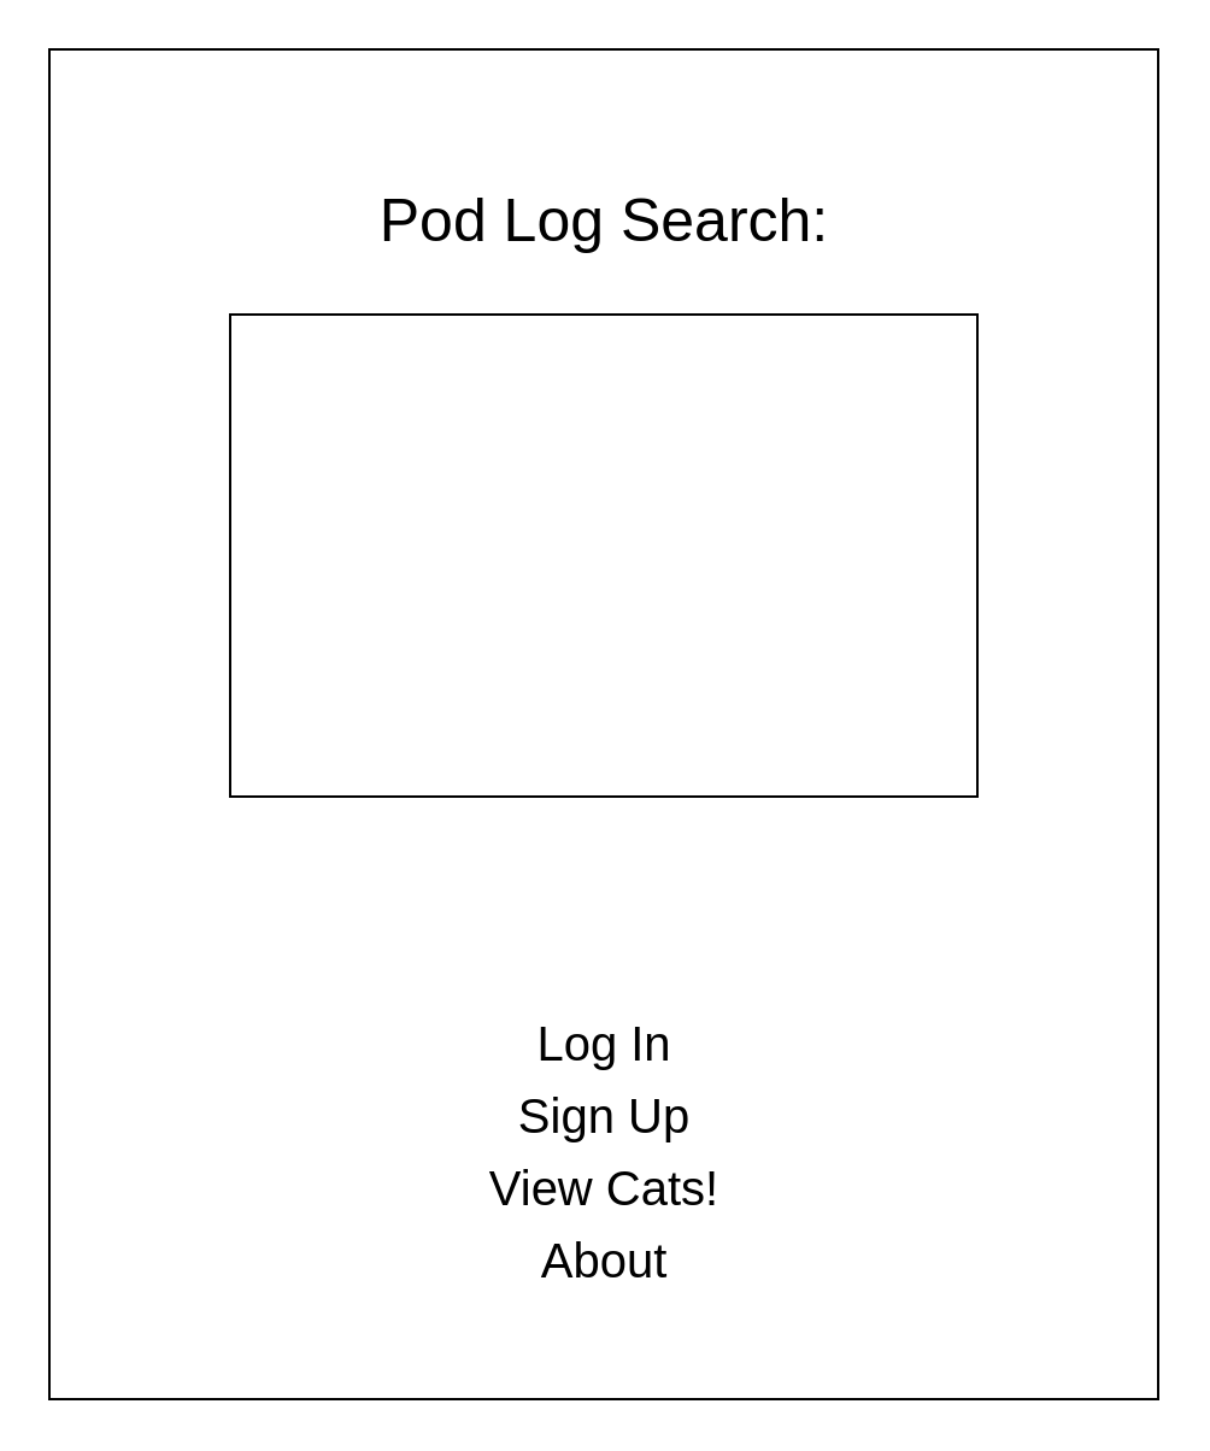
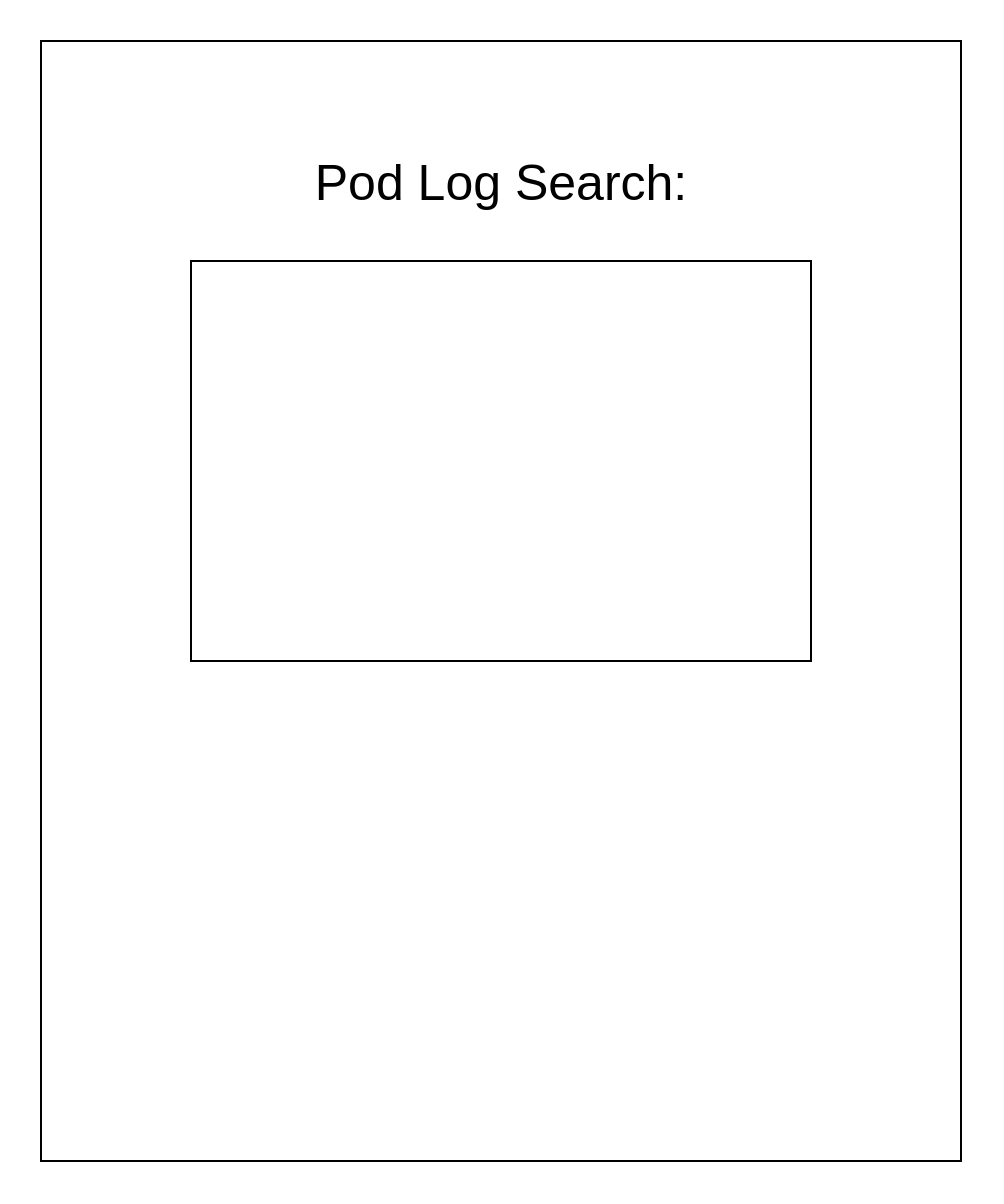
- <mxCell id="4" value="&lt;font style=&quot;font-size: 20px&quot;&gt;Log In&lt;br&gt;Sign Up&lt;br&gt;View Cats!&lt;br&gt;About&lt;br&gt;&lt;/font&gt;" style="text;html=1;resizable=0;autosize=1;align=center;verticalAlign=middle;points=[];fillColor=none;strokeColor=none;rounded=0;fontSize=25;" parent="1" vertex="1"><mxGeometry x="195" y="410" width="110" height="130" as="geometry" /></mxCell>
